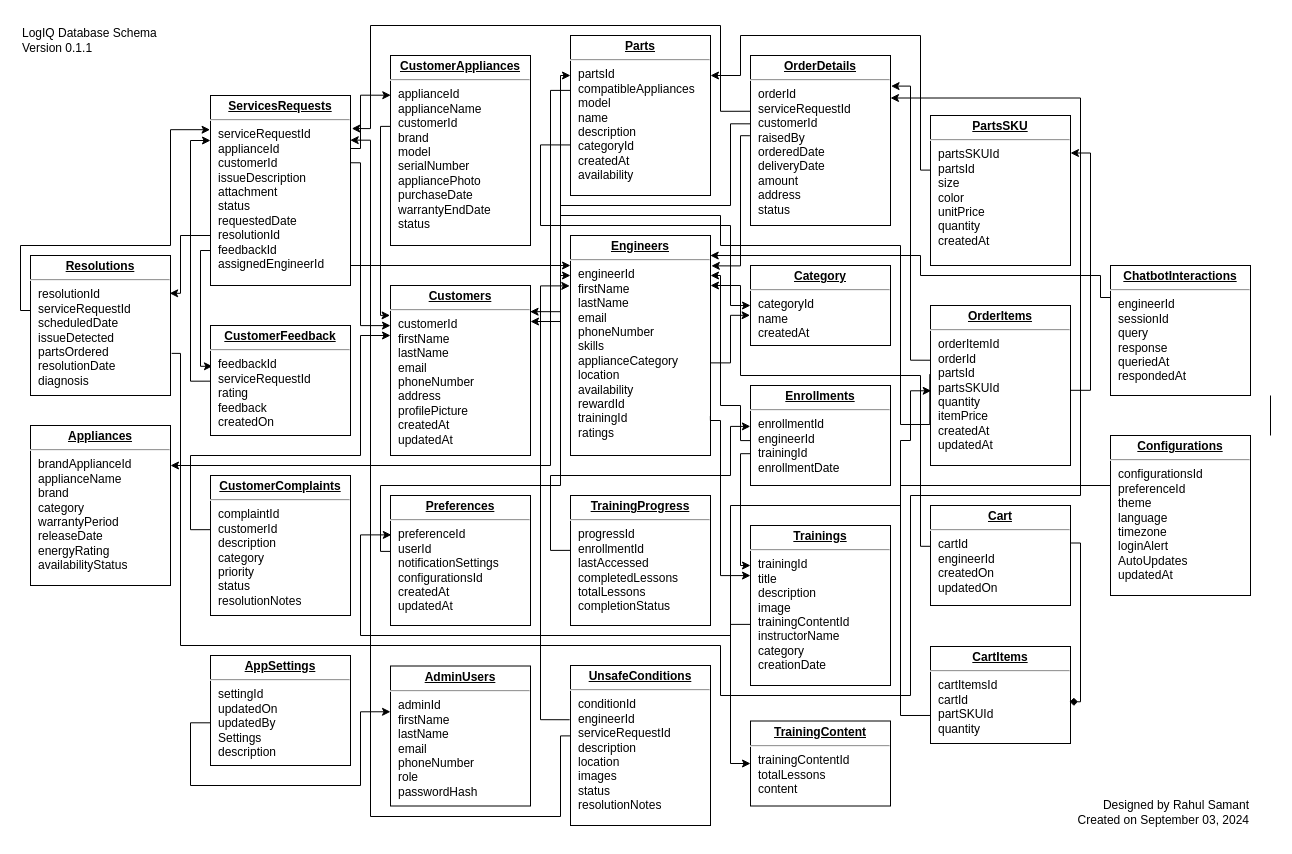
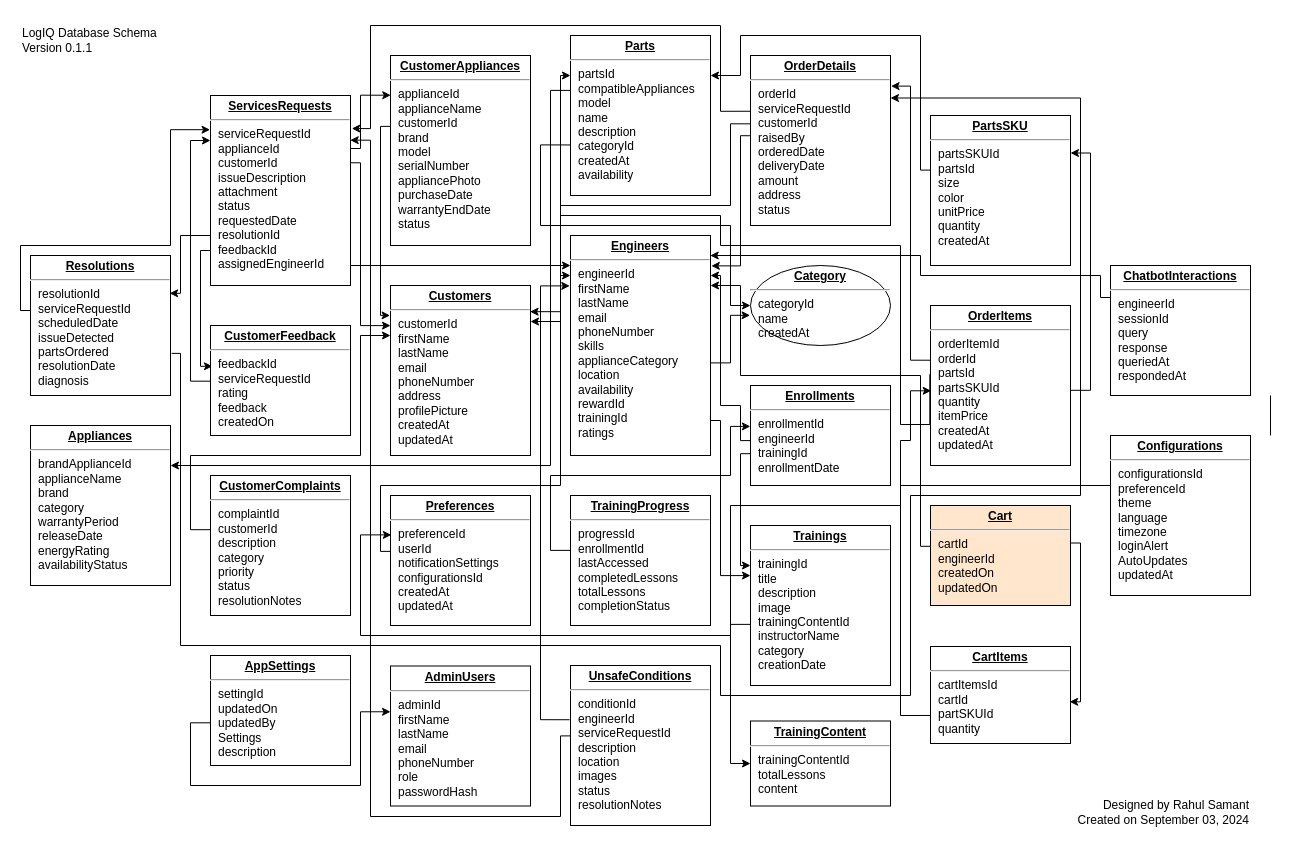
- <mxCell id="38" value="&lt;p style=&quot;margin: 0px ; margin-top: 4px ; text-align: center ; text-decoration: underline&quot;&gt;&lt;b&gt;Category&lt;/b&gt;&lt;/p&gt;&lt;hr&gt;&lt;p style=&quot;margin: 0px 0px 0px 8px;&quot;&gt;categoryId&lt;/p&gt;&lt;p style=&quot;margin: 0px 0px 0px 8px;&quot;&gt;name&lt;/p&gt;&lt;p style=&quot;margin: 0px 0px 0px 8px;&quot;&gt;createdAt&lt;/p&gt;" style="verticalAlign=top;align=left;overflow=fill;fontSize=12;fontFamily=Helvetica;html=1;rounded=0;shadow=0;comic=0;labelBackgroundColor=none;strokeWidth=1" vertex="1" parent="1"><mxGeometry x="750" y="265" width="140" height="80" as="geometry" /></mxCell>
+ <mxCell id="38" value="&lt;p style=&quot;margin: 0px ; margin-top: 4px ; text-align: center ; text-decoration: underline&quot;&gt;&lt;b&gt;Category&lt;/b&gt;&lt;/p&gt;&lt;hr&gt;&lt;p style=&quot;margin: 0px 0px 0px 8px;&quot;&gt;categoryId&lt;/p&gt;&lt;p style=&quot;margin: 0px 0px 0px 8px;&quot;&gt;name&lt;/p&gt;&lt;p style=&quot;margin: 0px 0px 0px 8px;&quot;&gt;createdAt&lt;/p&gt;" style="ellipse;verticalAlign=top;align=left;overflow=fill;fontSize=12;fontFamily=Helvetica;html=1;shadow=0;comic=0;labelBackgroundColor=none;strokeWidth=1;" vertex="1" parent="1"><mxGeometry x="750" y="265" width="140" height="80" as="geometry" /></mxCell>
- <mxCell id="43" value="&lt;p style=&quot;margin: 0px ; margin-top: 4px ; text-align: center ; text-decoration: underline&quot;&gt;&lt;b&gt;Cart&lt;/b&gt;&lt;/p&gt;&lt;hr&gt;&lt;p style=&quot;margin: 0px ; margin-left: 8px&quot;&gt;cartId&lt;/p&gt;&lt;p style=&quot;margin: 0px ; margin-left: 8px&quot;&gt;engineerId&lt;/p&gt;&lt;p style=&quot;margin: 0px ; margin-left: 8px&quot;&gt;&lt;span style=&quot;background-color: initial;&quot;&gt;createdOn&lt;/span&gt;&lt;br&gt;&lt;/p&gt;&lt;p style=&quot;margin: 0px ; margin-left: 8px&quot;&gt;updatedOn&lt;/p&gt;" style="verticalAlign=top;align=left;overflow=fill;fontSize=12;fontFamily=Helvetica;html=1;rounded=0;shadow=0;comic=0;labelBackgroundColor=none;strokeWidth=1" vertex="1" parent="1"><mxGeometry x="930" y="505" width="140" height="100" as="geometry" /></mxCell>
+ <mxCell id="43" value="&lt;p style=&quot;margin: 0px ; margin-top: 4px ; text-align: center ; text-decoration: underline&quot;&gt;&lt;b&gt;Cart&lt;/b&gt;&lt;/p&gt;&lt;hr&gt;&lt;p style=&quot;margin: 0px ; margin-left: 8px&quot;&gt;cartId&lt;/p&gt;&lt;p style=&quot;margin: 0px ; margin-left: 8px&quot;&gt;engineerId&lt;/p&gt;&lt;p style=&quot;margin: 0px ; margin-left: 8px&quot;&gt;&lt;span style=&quot;background-color: initial;&quot;&gt;createdOn&lt;/span&gt;&lt;br&gt;&lt;/p&gt;&lt;p style=&quot;margin: 0px ; margin-left: 8px&quot;&gt;updatedOn&lt;/p&gt;" style="verticalAlign=top;align=left;overflow=fill;fontSize=12;fontFamily=Helvetica;html=1;rounded=0;shadow=0;comic=0;labelBackgroundColor=none;strokeWidth=1;fillColor=#ffe6cc;" vertex="1" parent="1"><mxGeometry x="930" y="505" width="140" height="100" as="geometry" /></mxCell>
- <mxCell id="57" style="edgeStyle=orthogonalEdgeStyle;rounded=0;orthogonalLoop=1;jettySize=auto;html=1;entryX=0.994;entryY=0.57;entryDx=0;entryDy=0;entryPerimeter=0;exitX=1.004;exitY=0.375;exitDx=0;exitDy=0;exitPerimeter=0;endArrow=diamond;" edge="1" parent="1" source="43" target="56"><mxGeometry relative="1" as="geometry"><Array as="points"><mxPoint x="1080" y="543" /><mxPoint x="1080" y="701" /><mxPoint x="1069" y="701" /></Array></mxGeometry></mxCell>
+ <mxCell id="57" style="edgeStyle=orthogonalEdgeStyle;rounded=0;orthogonalLoop=1;jettySize=auto;html=1;entryX=0.994;entryY=0.57;entryDx=0;entryDy=0;entryPerimeter=0;exitX=1.004;exitY=0.375;exitDx=0;exitDy=0;exitPerimeter=0;" edge="1" parent="1" source="43" target="56"><mxGeometry relative="1" as="geometry"><Array as="points"><mxPoint x="1080" y="543" /><mxPoint x="1080" y="701" /><mxPoint x="1069" y="701" /></Array></mxGeometry></mxCell>
